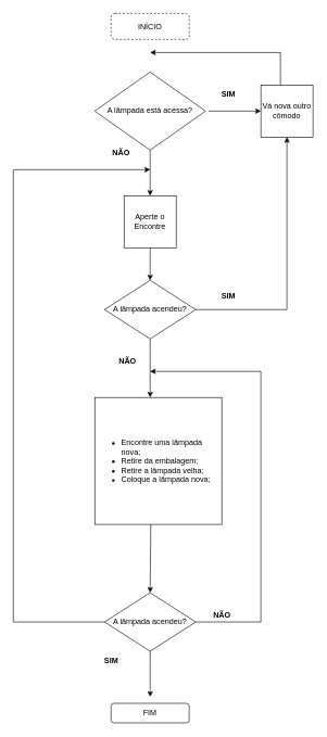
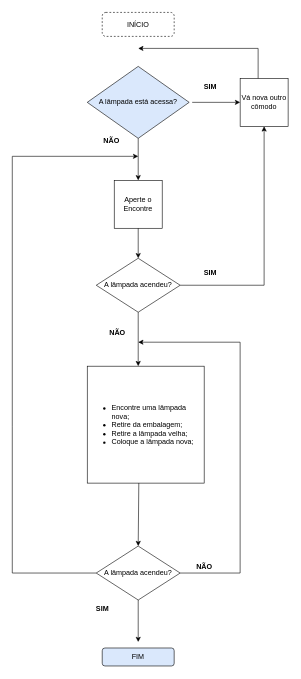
- <mxCell id="3" value="A lâmpada está acessa?" style="rhombus;whiteSpace=wrap;html=1;" vertex="1" parent="1"><mxGeometry x="145" y="110" width="170" height="120" as="geometry" /></mxCell>
+ <mxCell id="3" value="A lâmpada está acessa?" style="rhombus;whiteSpace=wrap;html=1;fillColor=#dae8fc;" vertex="1" parent="1"><mxGeometry x="145" y="110" width="170" height="120" as="geometry" /></mxCell>
- <mxCell id="25" value="FIM" style="rounded=1;whiteSpace=wrap;html=1;" vertex="1" parent="1"><mxGeometry x="170" y="1080" width="120" height="30" as="geometry" /></mxCell>
+ <mxCell id="25" value="FIM" style="rounded=1;whiteSpace=wrap;html=1;fillColor=#dae8fc;" vertex="1" parent="1"><mxGeometry x="170" y="1080" width="120" height="30" as="geometry" /></mxCell>
